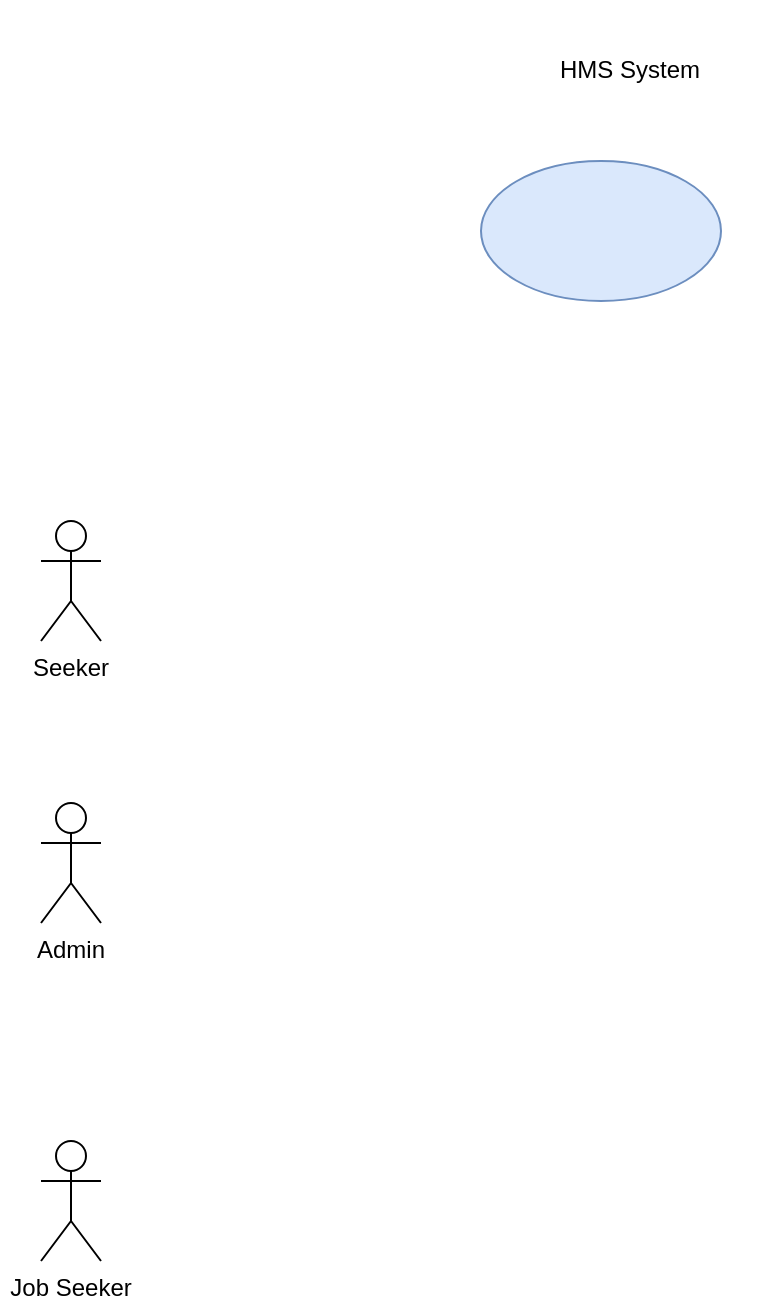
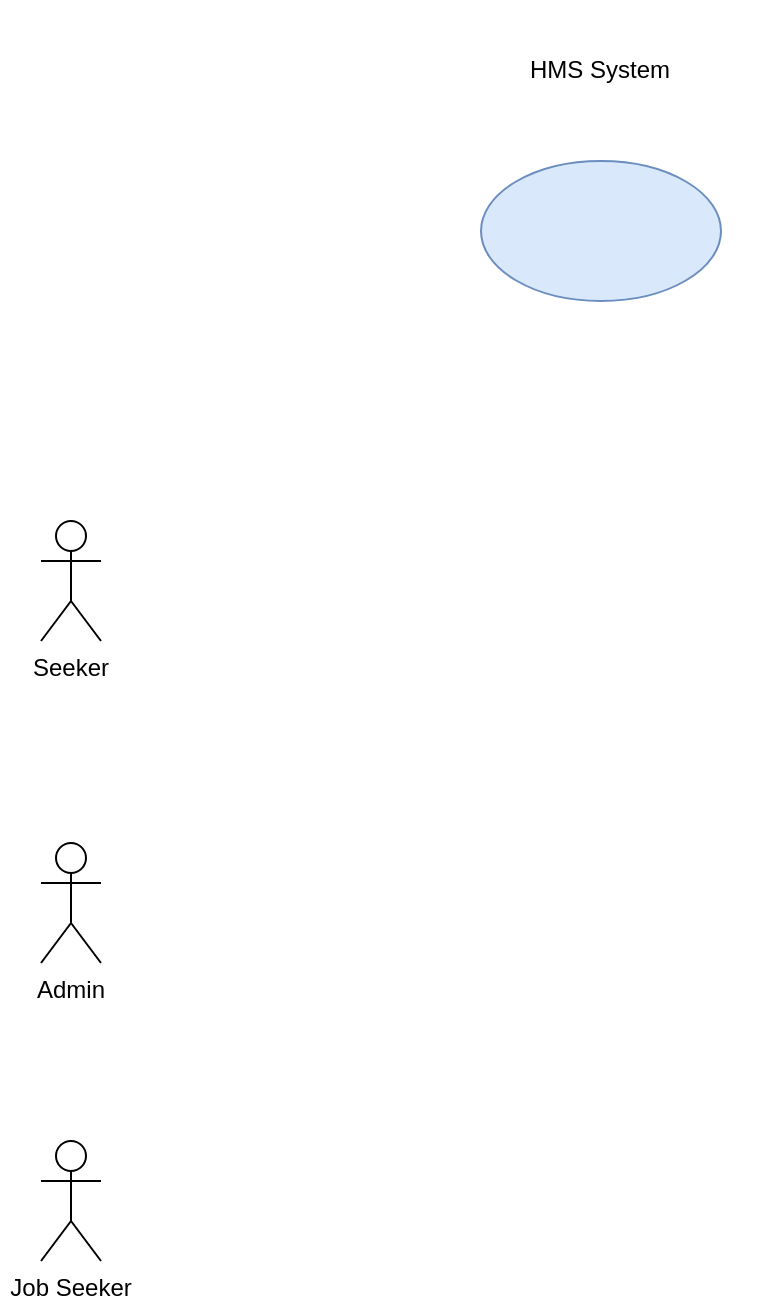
- <mxCell id="3" value="HMS System" style="text;html=1;align=center;verticalAlign=middle;whiteSpace=wrap;rounded=0;" vertex="1" parent="1"><mxGeometry x="255" y="20" width="120" height="30" as="geometry" /></mxCell>
+ <mxCell id="3" value="HMS System" style="text;html=1;align=center;verticalAlign=middle;whiteSpace=wrap;rounded=0;" vertex="1" parent="1"><mxGeometry x="240" y="20" width="120" height="30" as="geometry" /></mxCell>
- <mxCell id="5" value="Admin" style="shape=umlActor;html=1;verticalLabelPosition=bottom;verticalAlign=top;align=center;" vertex="1" parent="1"><mxGeometry x="20" y="401" width="30" height="60" as="geometry" /></mxCell>
+ <mxCell id="5" value="Admin" style="shape=umlActor;html=1;verticalLabelPosition=bottom;verticalAlign=top;align=center;" vertex="1" parent="1"><mxGeometry x="20" y="421" width="30" height="60" as="geometry" /></mxCell>
